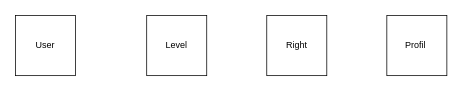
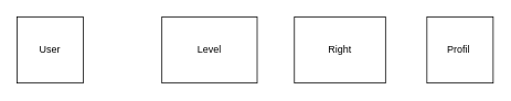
- <mxCell id="5" value="Level" style="whiteSpace=wrap;html=1;aspect=fixed;" vertex="1" parent="1"><mxGeometry x="195" y="20" width="80" height="80" as="geometry" /></mxCell>
+ <mxCell id="5" value="Level" style="whiteSpace=wrap;html=1;aspect=fixed;" vertex="1" parent="1"><mxGeometry x="195" y="20" width="115" height="80" as="geometry" /></mxCell>
- <mxCell id="4" value="Right" style="whiteSpace=wrap;html=1;aspect=fixed;" vertex="1" parent="1"><mxGeometry x="355" y="20" width="80" height="80" as="geometry" /></mxCell>
+ <mxCell id="4" value="Right" style="whiteSpace=wrap;html=1;aspect=fixed;" vertex="1" parent="1"><mxGeometry x="355" y="20" width="110" height="80" as="geometry" /></mxCell>
